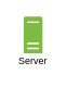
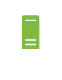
- <mxCell id="4" value="Server" style="text;html=1;strokeColor=none;fillColor=none;align=center;verticalAlign=middle;whiteSpace=wrap;rounded=0;" vertex="1" parent="2"><mxGeometry y="45" width="40" height="20" as="geometry" /></mxCell>
